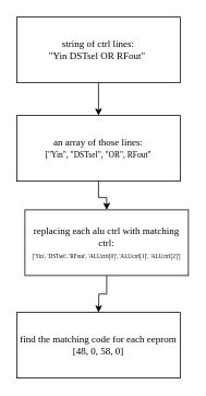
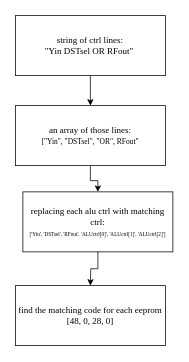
- <mxCell id="8" value="find the matching code for each eeprom&lt;div&gt;[48, 0, 58, 0]&lt;br&gt;&lt;/div&gt;" style="rounded=0;whiteSpace=wrap;html=1;fontFamily=jetbrains mono;" vertex="1" parent="1"><mxGeometry x="20" y="380" width="200" height="80" as="geometry" /></mxCell>
+ <mxCell id="8" value="find the matching code for each eeprom&lt;div&gt;[48, 0, 28, 0]&lt;br&gt;&lt;/div&gt;" style="rounded=0;whiteSpace=wrap;html=1;fontFamily=jetbrains mono;" vertex="1" parent="1"><mxGeometry x="20" y="380" width="200" height="80" as="geometry" /></mxCell>
